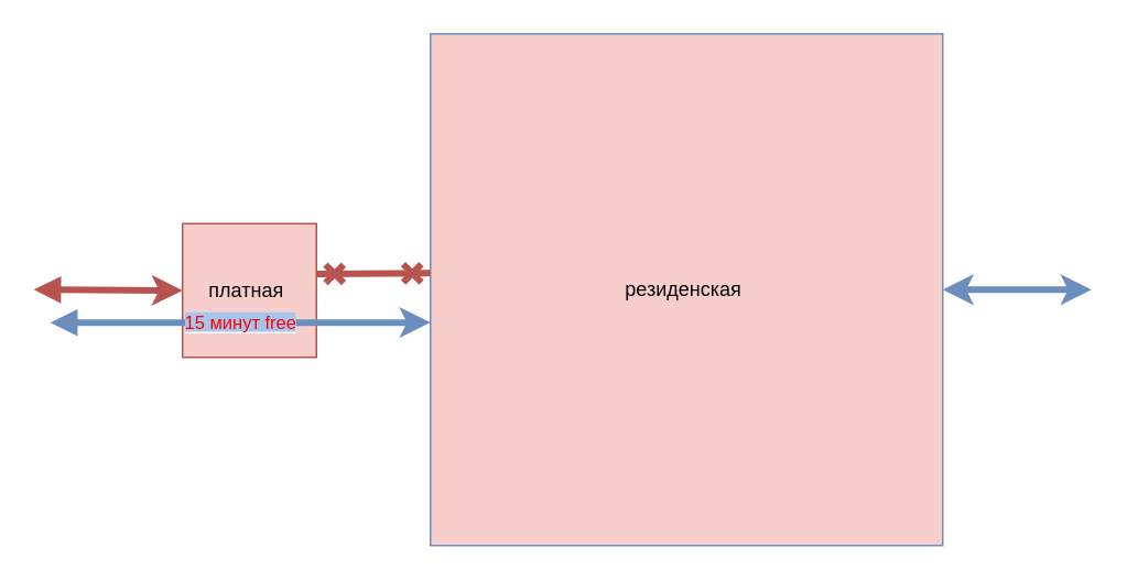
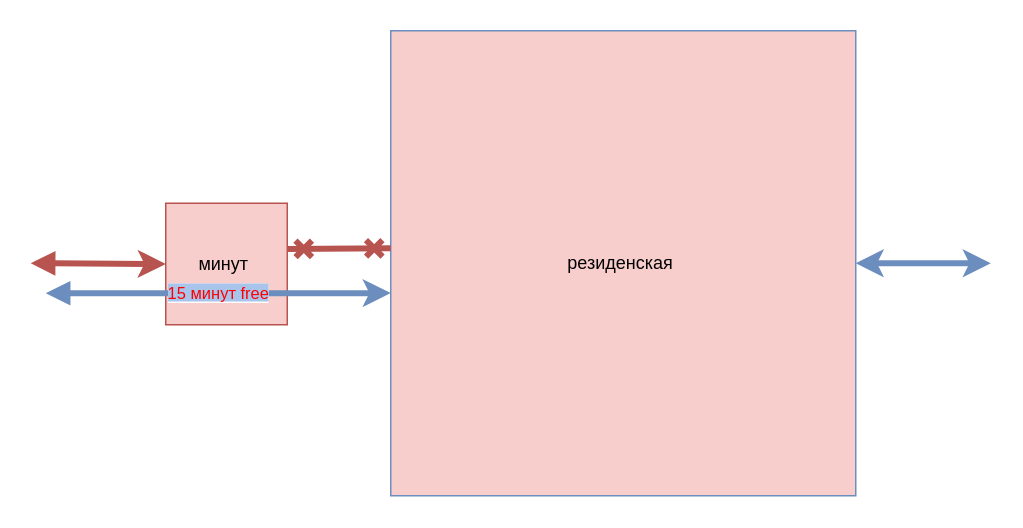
- <mxCell id="2" value="платная&amp;nbsp;" style="whiteSpace=wrap;html=1;aspect=fixed;fillColor=#f8cecc;strokeColor=#b85450;" vertex="1" parent="1"><mxGeometry x="110" y="135" width="81" height="81" as="geometry" /></mxCell>
+ <mxCell id="2" value="минут&amp;nbsp;" style="whiteSpace=wrap;html=1;aspect=fixed;fillColor=#f8cecc;strokeColor=#b85450;" vertex="1" parent="1"><mxGeometry x="110" y="135" width="81" height="81" as="geometry" /></mxCell>
